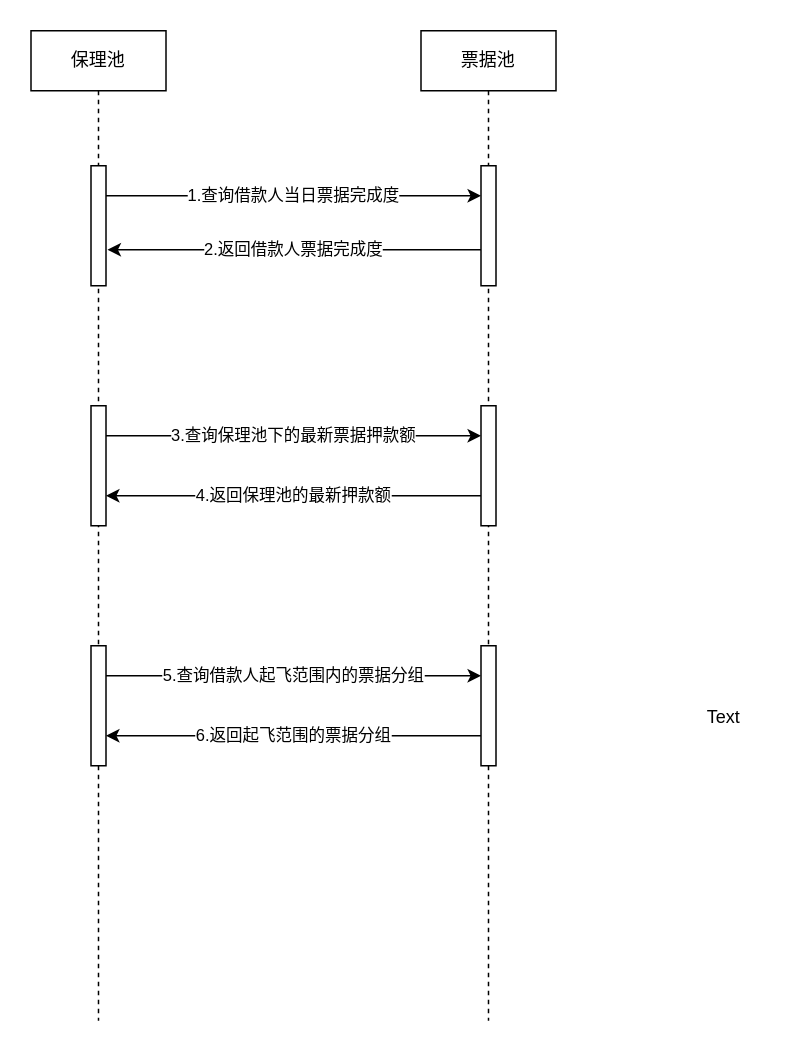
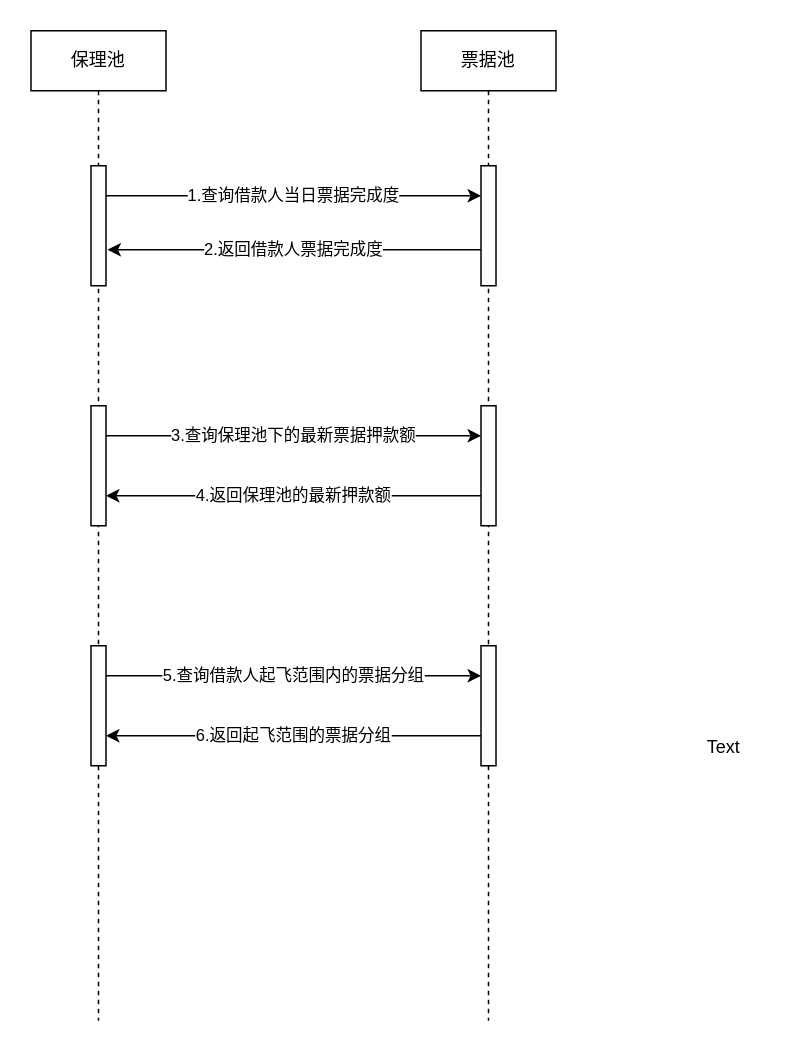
- <mxCell id="16" value="Text" style="text;html=1;resizable=0;points=[];autosize=1;align=left;verticalAlign=top;spacingTop=-4;" vertex="1" parent="1"><mxGeometry x="469" y="468" width="40" height="20" as="geometry" /></mxCell>
+ <mxCell id="16" value="Text" style="text;html=1;resizable=0;points=[];autosize=1;align=left;verticalAlign=top;spacingTop=-4;" vertex="1" parent="1"><mxGeometry x="469" y="488" width="40" height="20" as="geometry" /></mxCell>
